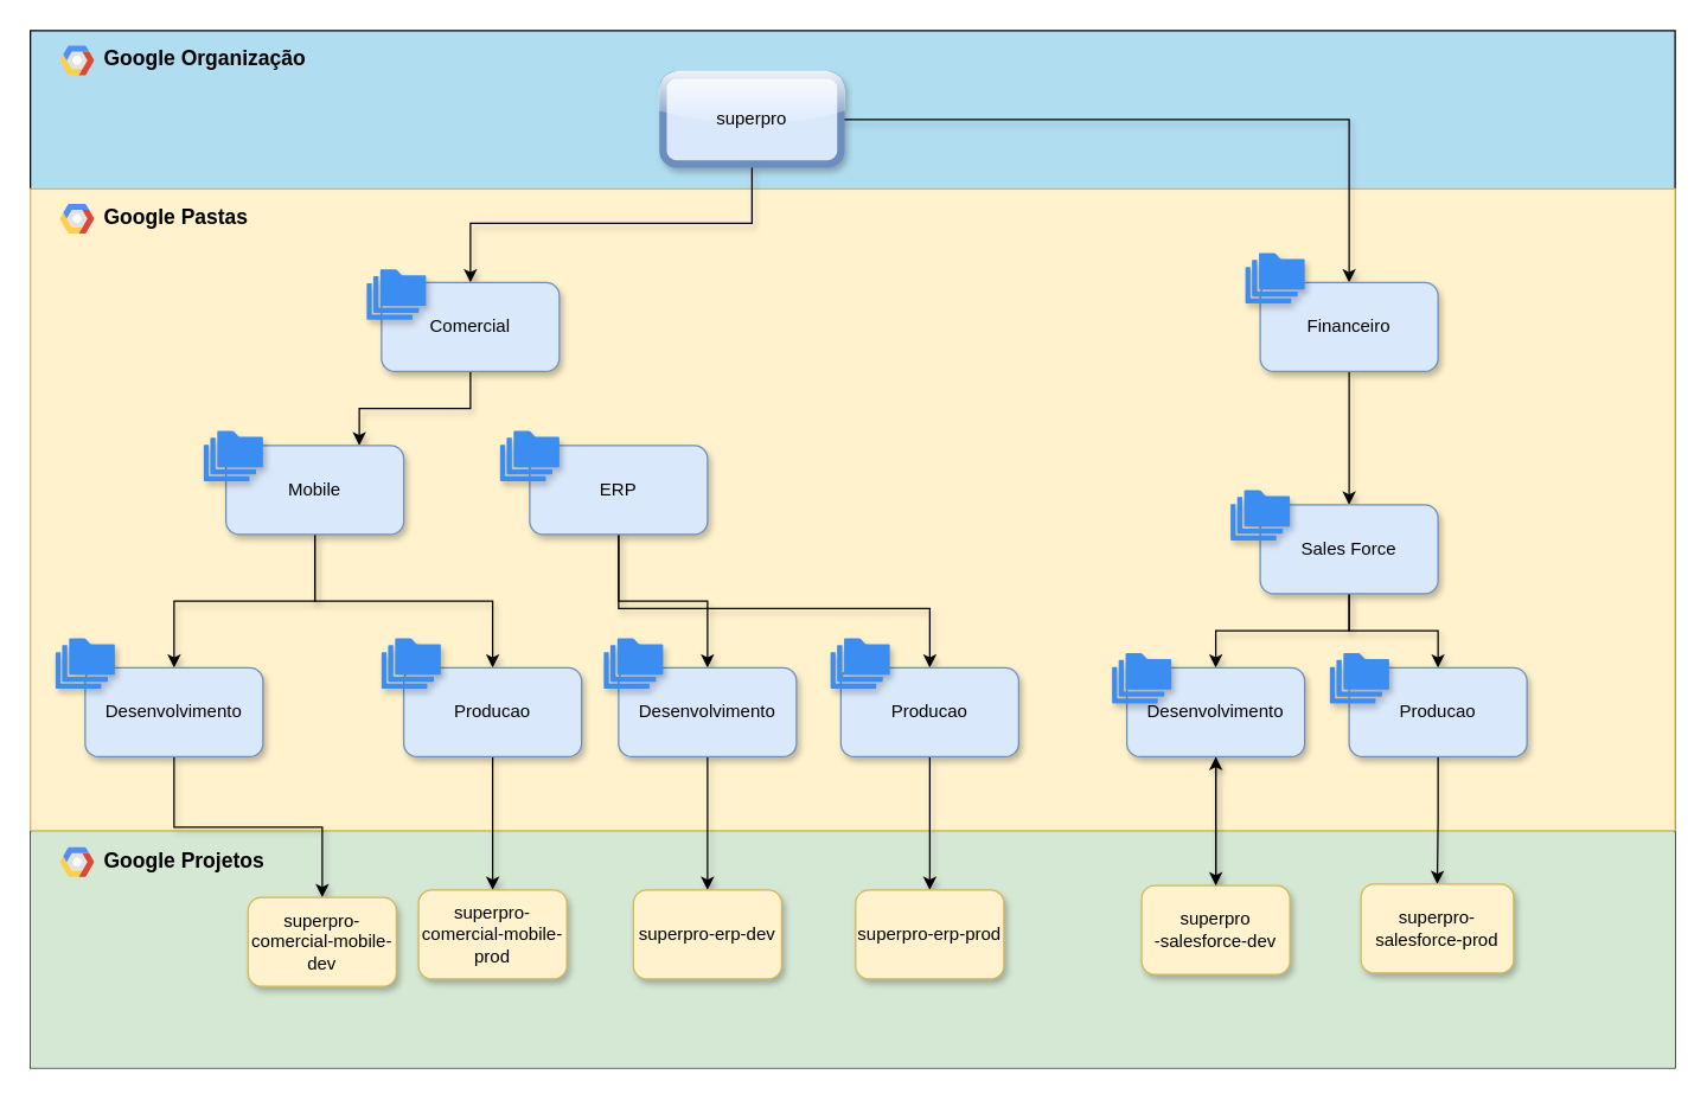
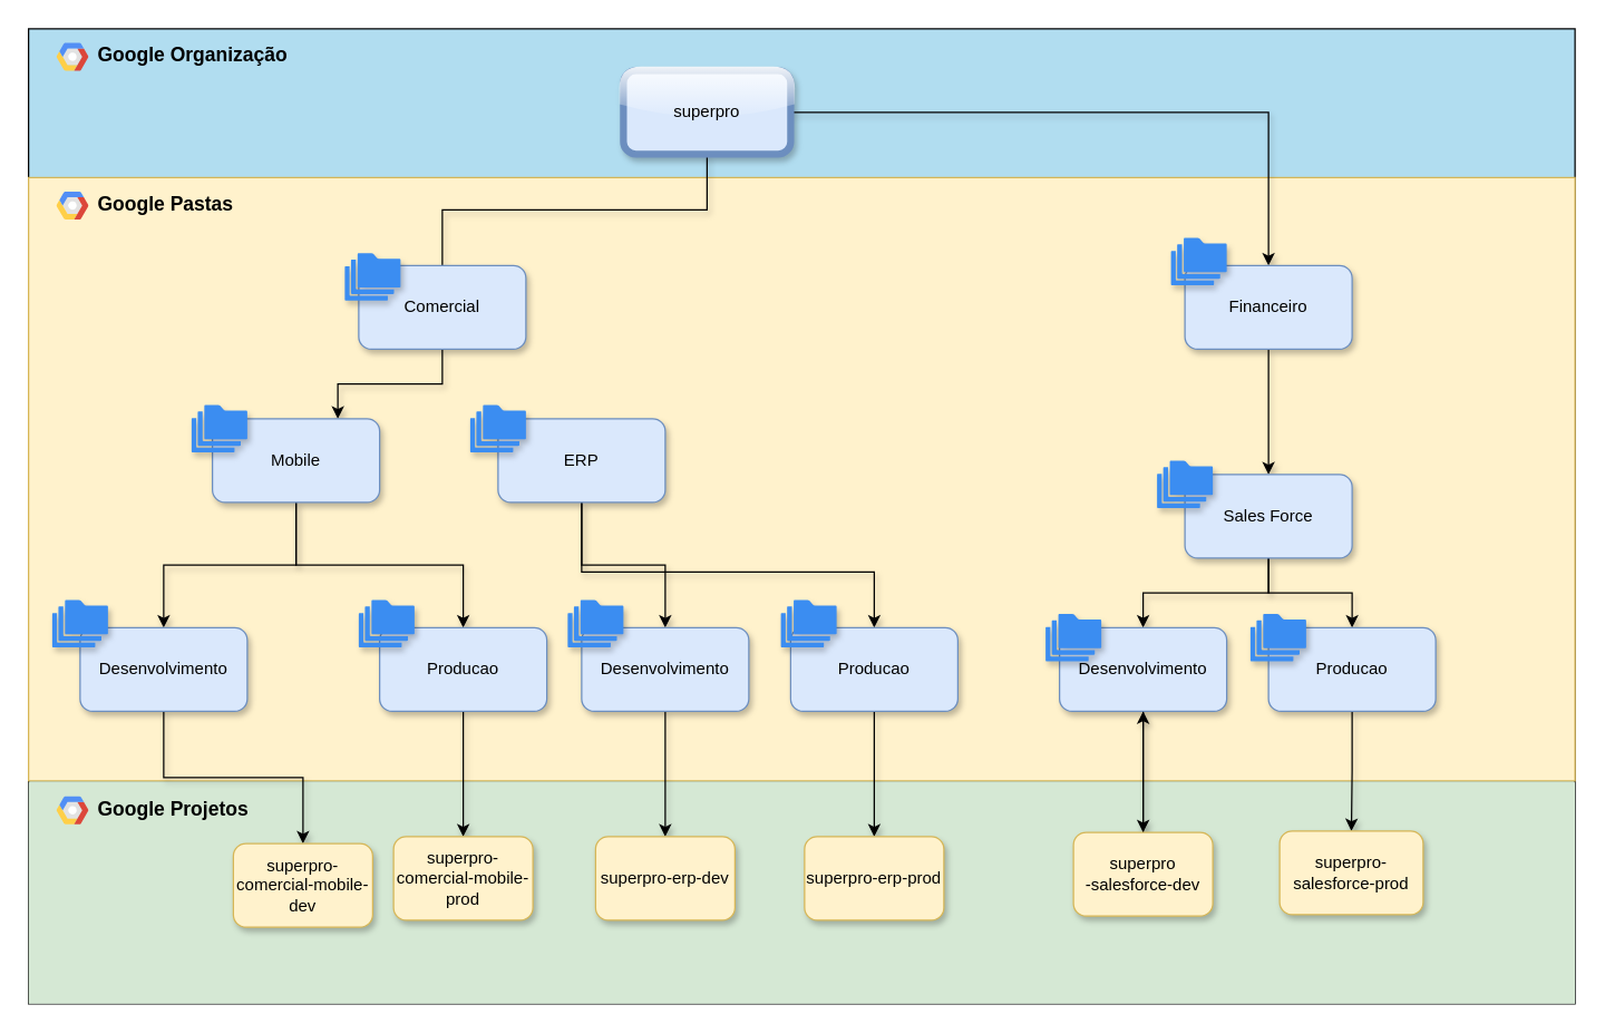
- <mxCell id="8" value="" style="edgeStyle=orthogonalEdgeStyle;rounded=0;orthogonalLoop=1;jettySize=auto;html=1;shadow=1;" parent="1" source="10" target="12" edge="1"><mxGeometry relative="1" as="geometry"><Array as="points"><mxPoint x="507" y="150" /><mxPoint x="317" y="150" /></Array></mxGeometry></mxCell>
+ <mxCell id="8" value="" style="edgeStyle=orthogonalEdgeStyle;rounded=0;orthogonalLoop=1;jettySize=auto;html=1;shadow=1;endArrow=none;" parent="1" source="10" target="12" edge="1"><mxGeometry relative="1" as="geometry"><Array as="points"><mxPoint x="507" y="150" /><mxPoint x="317" y="150" /></Array></mxGeometry></mxCell>
